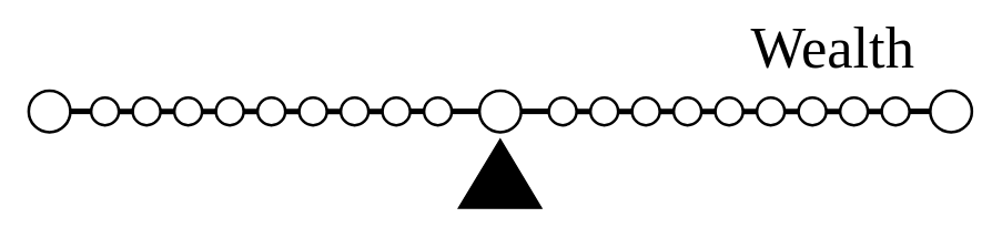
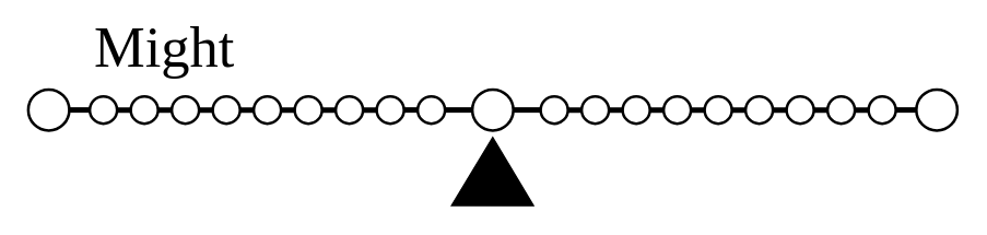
+ <mxCell id="35" value="&lt;font face=&quot;Pirata One&quot; data-font-src=&quot;https://fonts.googleapis.com/css?family=Pirata+One&quot;&gt;Might&lt;/font&gt;" style="text;html=1;align=center;verticalAlign=middle;whiteSpace=wrap;rounded=0;fontFamily=Manufacturing Consent;fontSource=https%3A%2F%2Ffonts.googleapis.com%2Fcss%3Ffamily%3DManufacturing%2BConsent;fontSize=42;" vertex="1" parent="1"><mxGeometry x="50" y="20" width="140" height="30" as="geometry" /></mxCell>
- <mxCell id="34" value="&lt;font face=&quot;Pirata One&quot; data-font-src=&quot;https://fonts.googleapis.com/css?family=Pirata+One&quot;&gt;Wealth&lt;/font&gt;" style="text;html=1;align=center;verticalAlign=middle;whiteSpace=wrap;rounded=0;fontFamily=Manufacturing Consent;fontSource=https%3A%2F%2Ffonts.googleapis.com%2Fcss%3Ffamily%3DManufacturing%2BConsent;fontSize=42;" vertex="1" parent="1"><mxGeometry x="530" y="20" width="140" height="30" as="geometry" /></mxCell>
